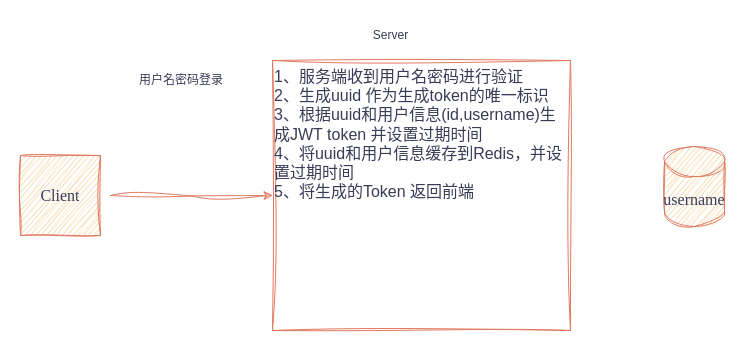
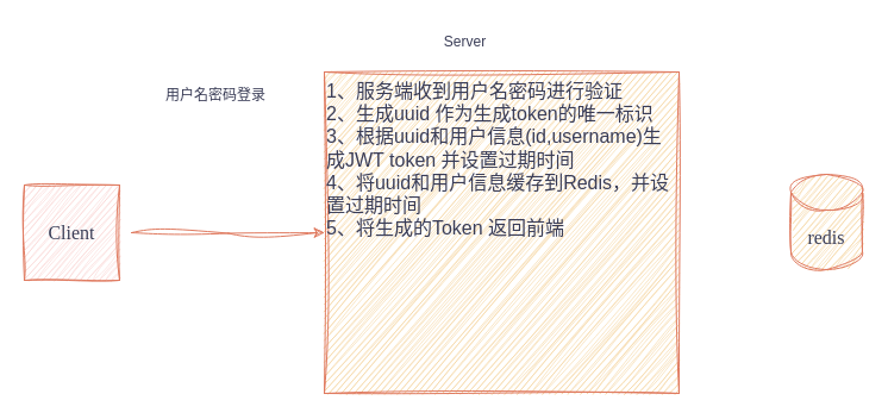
- <mxCell id="5" value="Client" style="whiteSpace=wrap;html=1;aspect=fixed;sketch=1;hachureGap=4;jiggle=2;curveFitting=1;fontFamily=Architects Daughter;fontSource=https%3A%2F%2Ffonts.googleapis.com%2Fcss%3Ffamily%3DArchitects%2BDaughter;fontSize=16;labelBackgroundColor=none;fillColor=#F2CC8F;strokeColor=#E07A5F;fontColor=#393C56;" vertex="1" parent="1"><mxGeometry x="20" y="155" width="80" height="80" as="geometry" /></mxCell>
+ <mxCell id="5" value="Client" style="whiteSpace=wrap;html=1;aspect=fixed;sketch=1;hachureGap=4;jiggle=2;curveFitting=1;fontFamily=Architects Daughter;fontSource=https%3A%2F%2Ffonts.googleapis.com%2Fcss%3Ffamily%3DArchitects%2BDaughter;fontSize=16;labelBackgroundColor=none;fillColor=#f8cecc;strokeColor=#E07A5F;fontColor=#393C56;" vertex="1" parent="1"><mxGeometry x="20" y="155" width="80" height="80" as="geometry" /></mxCell>
- <mxCell id="3" value="&lt;font style=&quot;font-size: 16px;&quot;&gt;1、服务端收到用户名密码进行验证&lt;/font&gt;&lt;div style=&quot;font-size: 16px;&quot;&gt;&lt;font style=&quot;font-size: 16px;&quot;&gt;2、生成uuid 作为生成token的唯一标识&lt;/font&gt;&lt;/div&gt;&lt;div style=&quot;font-size: 16px;&quot;&gt;&lt;font style=&quot;font-size: 16px;&quot;&gt;3、根据uuid和用户信息(id,username)生成JWT token 并设置过期时间&lt;/font&gt;&lt;/div&gt;&lt;div style=&quot;font-size: 16px;&quot;&gt;&lt;font style=&quot;font-size: 16px;&quot;&gt;4、将uuid和用户信息缓存到Redis，并设置过期时间&lt;/font&gt;&lt;/div&gt;&lt;div style=&quot;font-size: 16px;&quot;&gt;&lt;font style=&quot;font-size: 16px;&quot;&gt;5、将生成的Token 返回前端&lt;/font&gt;&lt;/div&gt;" style="rounded=0;whiteSpace=wrap;html=1;align=left;horizontal=1;verticalAlign=top;fontSize=16;sketch=1;curveFitting=1;jiggle=2;labelBackgroundColor=none;fillColor=#ffffff;strokeColor=#E07A5F;fontColor=#393C56;" vertex="1" parent="1"><mxGeometry x="272" y="60" width="298" height="270" as="geometry" /></mxCell>
+ <mxCell id="3" value="&lt;font style=&quot;font-size: 16px;&quot;&gt;1、服务端收到用户名密码进行验证&lt;/font&gt;&lt;div style=&quot;font-size: 16px;&quot;&gt;&lt;font style=&quot;font-size: 16px;&quot;&gt;2、生成uuid 作为生成token的唯一标识&lt;/font&gt;&lt;/div&gt;&lt;div style=&quot;font-size: 16px;&quot;&gt;&lt;font style=&quot;font-size: 16px;&quot;&gt;3、根据uuid和用户信息(id,username)生成JWT token 并设置过期时间&lt;/font&gt;&lt;/div&gt;&lt;div style=&quot;font-size: 16px;&quot;&gt;&lt;font style=&quot;font-size: 16px;&quot;&gt;4、将uuid和用户信息缓存到Redis，并设置过期时间&lt;/font&gt;&lt;/div&gt;&lt;div style=&quot;font-size: 16px;&quot;&gt;&lt;font style=&quot;font-size: 16px;&quot;&gt;5、将生成的Token 返回前端&lt;/font&gt;&lt;/div&gt;" style="rounded=0;whiteSpace=wrap;html=1;align=left;horizontal=1;verticalAlign=top;fontSize=16;sketch=1;curveFitting=1;jiggle=2;labelBackgroundColor=none;fillColor=#F2CC8F;strokeColor=#E07A5F;fontColor=#393C56;" vertex="1" parent="1"><mxGeometry x="272" y="60" width="298" height="270" as="geometry" /></mxCell>
- <mxCell id="6" value="username" style="shape=cylinder3;whiteSpace=wrap;html=1;boundedLbl=1;backgroundOutline=1;size=15;sketch=1;hachureGap=4;jiggle=2;curveFitting=1;strokeColor=#E07A5F;fontFamily=Architects Daughter;fontSource=https%3A%2F%2Ffonts.googleapis.com%2Fcss%3Ffamily%3DArchitects%2BDaughter;fontColor=#393C56;fillColor=#F2CC8F;fontSize=16;" vertex="1" parent="1"><mxGeometry x="664" y="146" width="60" height="80" as="geometry" /></mxCell>
+ <mxCell id="6" value="redis" style="shape=cylinder3;whiteSpace=wrap;html=1;boundedLbl=1;backgroundOutline=1;size=15;sketch=1;hachureGap=4;jiggle=2;curveFitting=1;strokeColor=#E07A5F;fontFamily=Architects Daughter;fontSource=https%3A%2F%2Ffonts.googleapis.com%2Fcss%3Ffamily%3DArchitects%2BDaughter;fontColor=#393C56;fillColor=#F2CC8F;fontSize=16;" vertex="1" parent="1"><mxGeometry x="664" y="146" width="60" height="80" as="geometry" /></mxCell>
